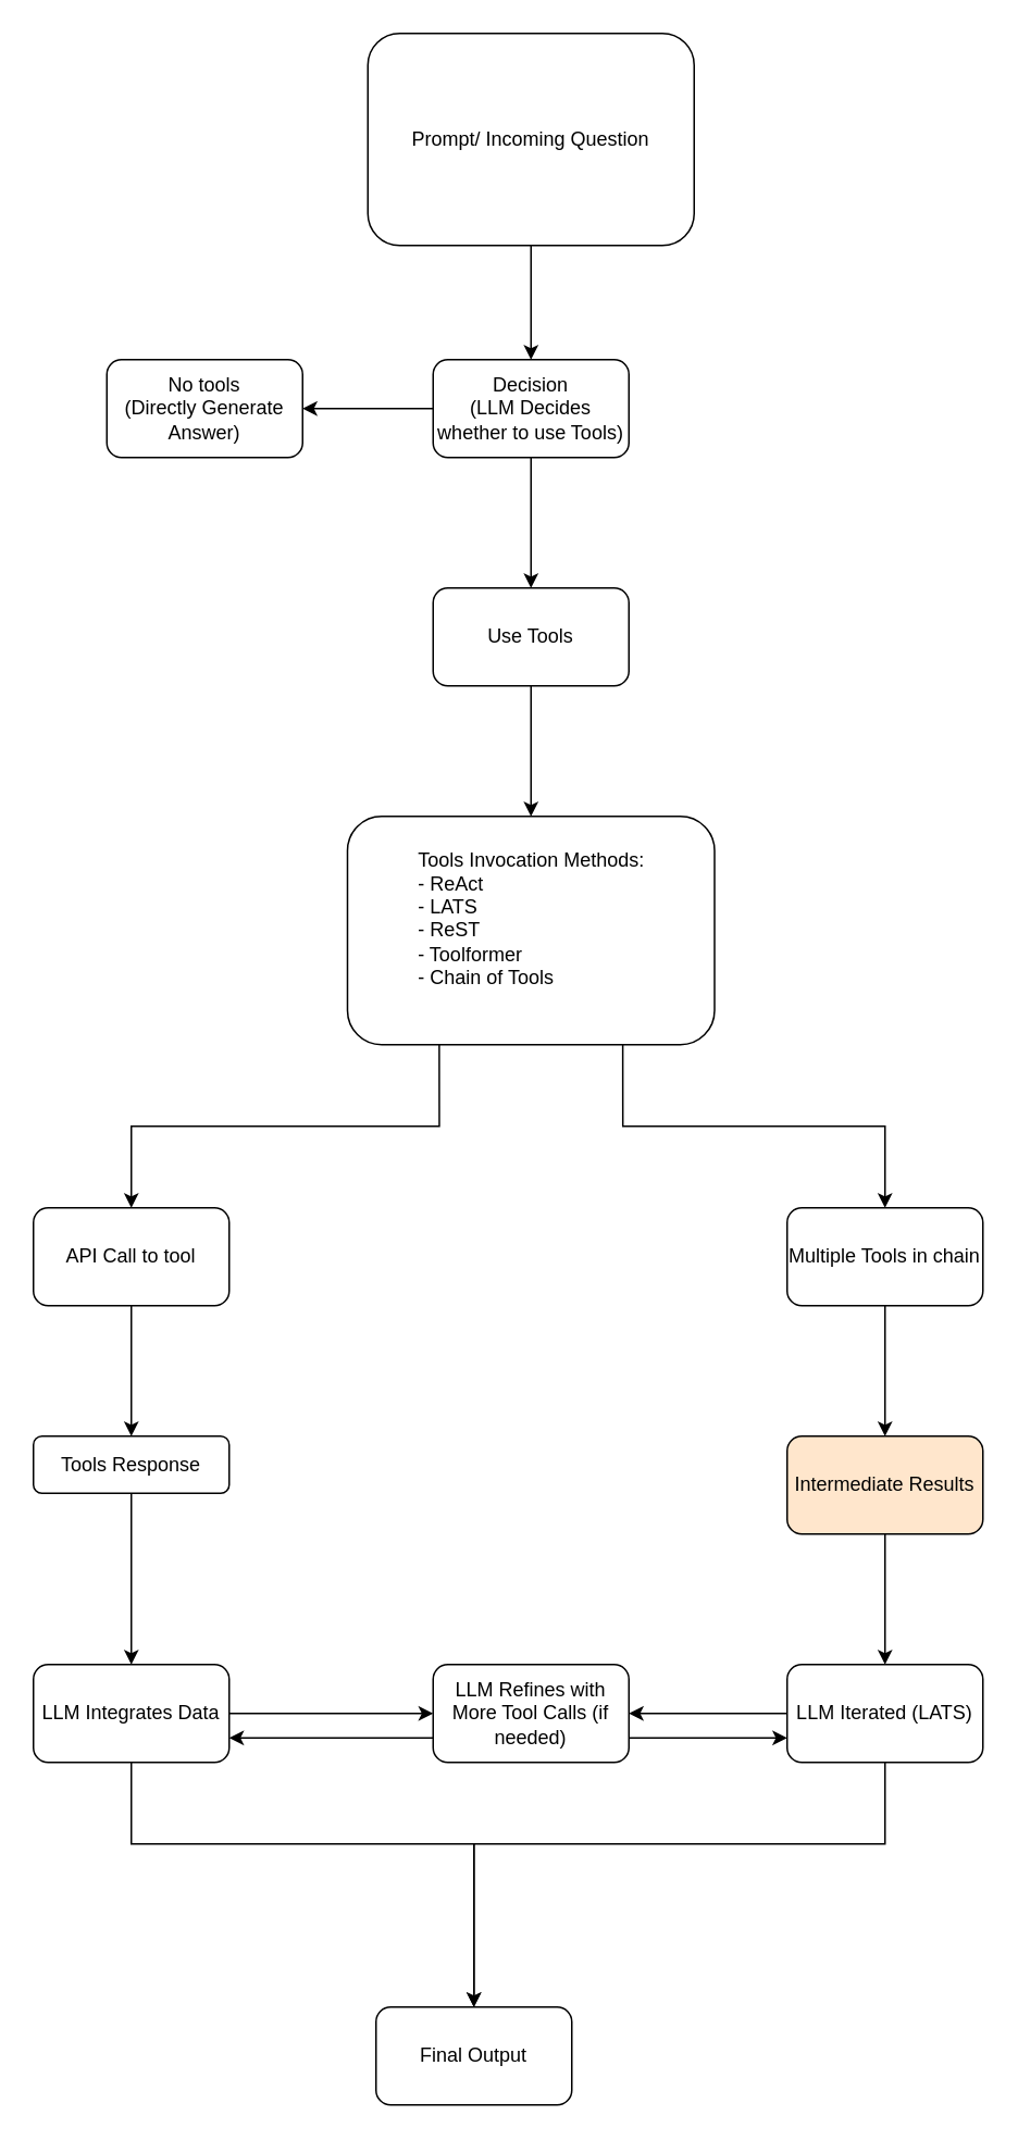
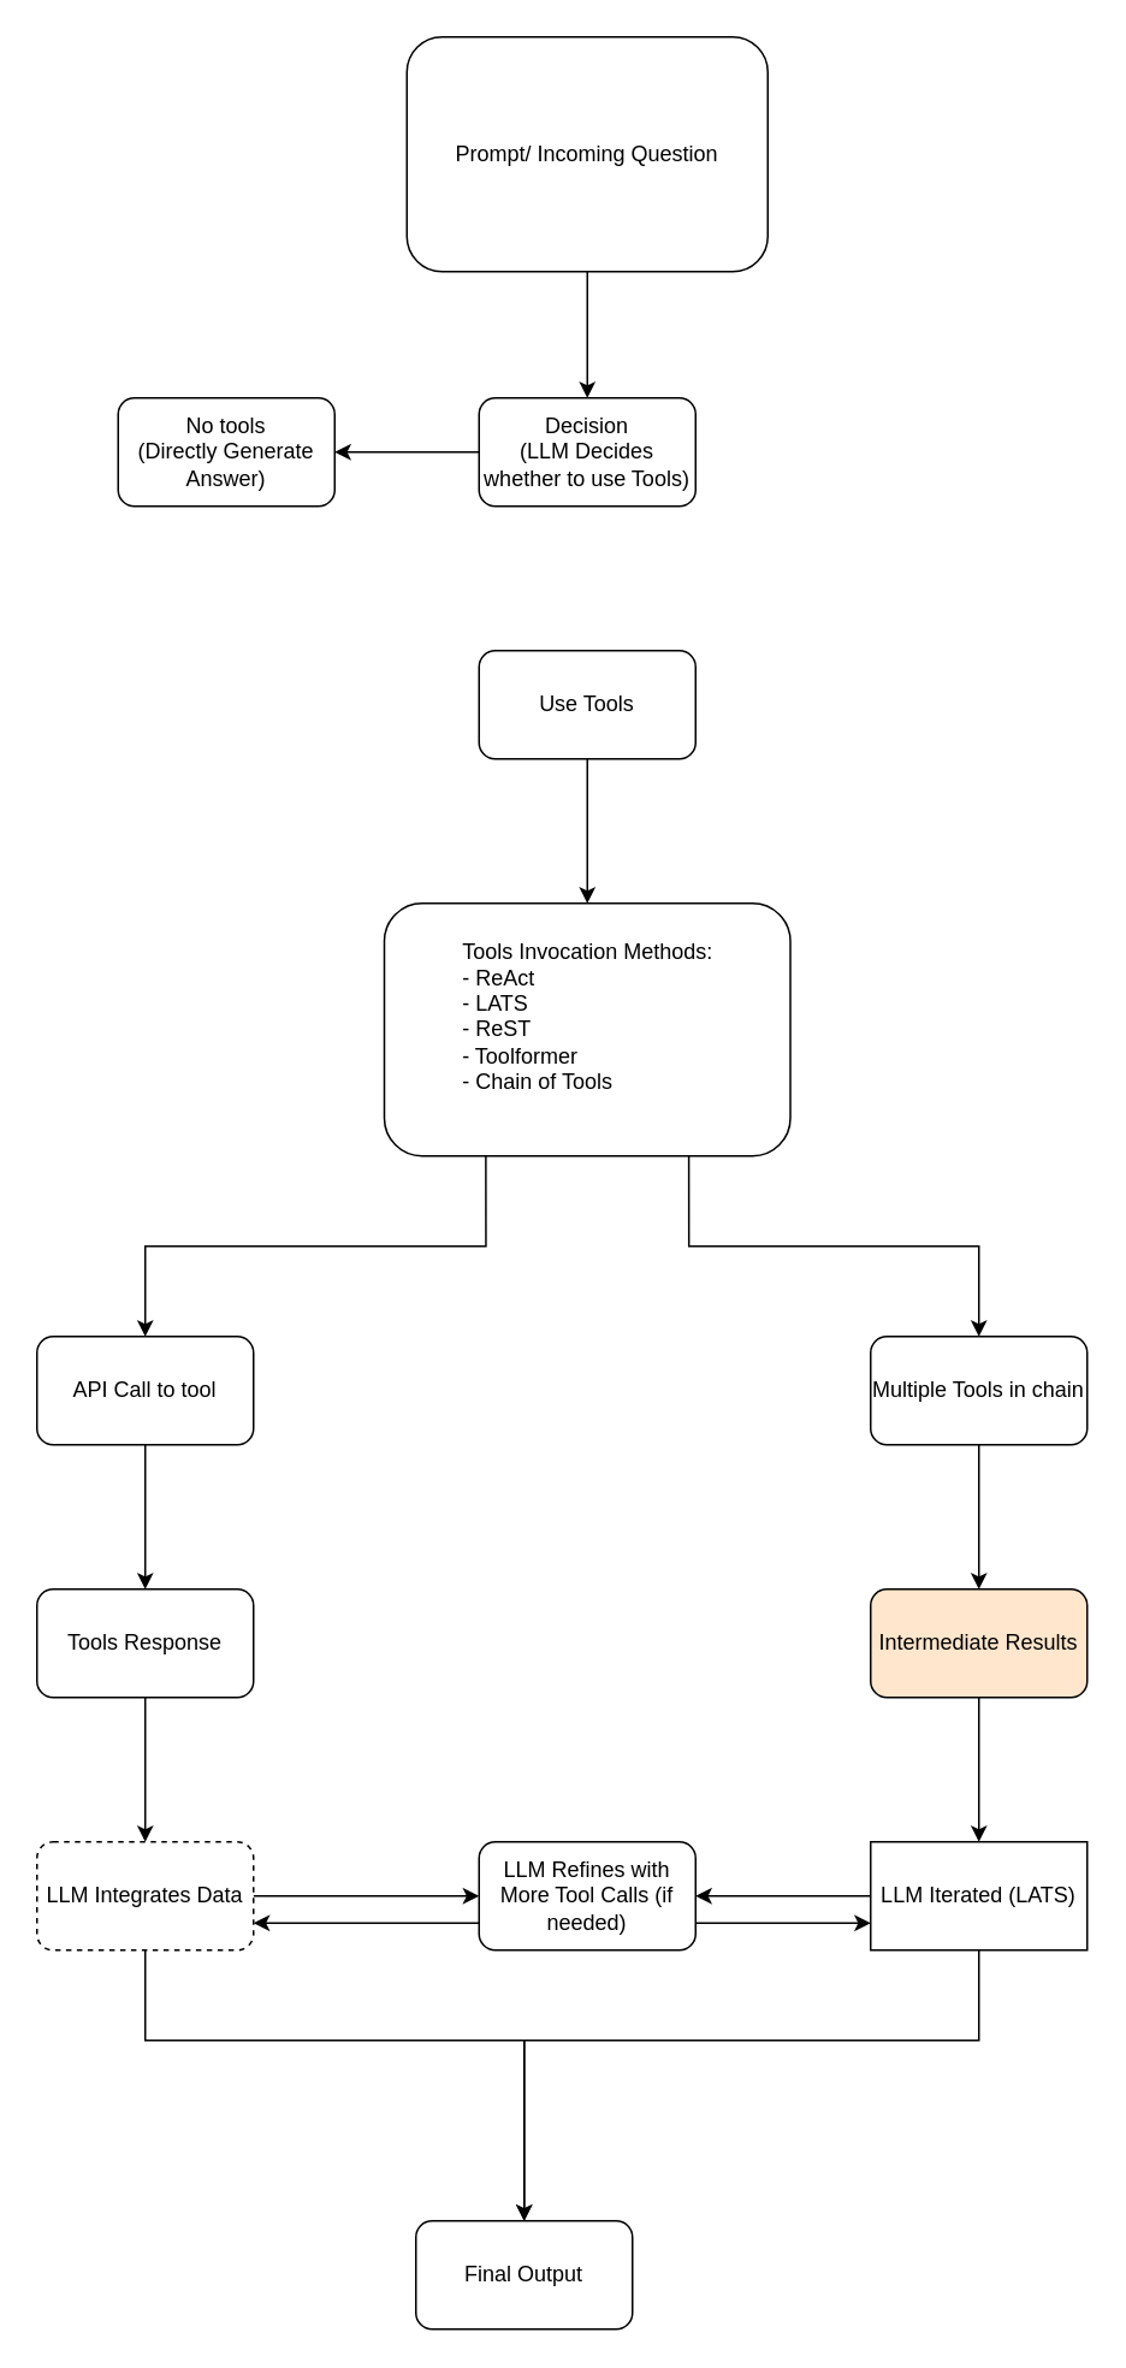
- <mxCell id="5" value="" style="edgeStyle=orthogonalEdgeStyle;rounded=0;orthogonalLoop=1;jettySize=auto;html=1;" edge="1" parent="1" source="6" target="9"><mxGeometry relative="1" as="geometry" /></mxCell>
- <mxCell id="18" value="Tools Response" style="whiteSpace=wrap;html=1;rounded=1;" vertex="1" parent="1"><mxGeometry x="20" y="880" width="120" height="35" as="geometry" /></mxCell>
+ <mxCell id="18" value="Tools Response" style="whiteSpace=wrap;html=1;rounded=1;" vertex="1" parent="1"><mxGeometry x="20" y="880" width="120" height="60" as="geometry" /></mxCell>
- <mxCell id="23" value="LLM Integrates Data" style="whiteSpace=wrap;html=1;rounded=1;" vertex="1" parent="1"><mxGeometry x="20" y="1020" width="120" height="60" as="geometry" /></mxCell>
+ <mxCell id="23" value="LLM Integrates Data" style="whiteSpace=wrap;html=1;rounded=1;dashed=1;" vertex="1" parent="1"><mxGeometry x="20" y="1020" width="120" height="60" as="geometry" /></mxCell>
- <mxCell id="26" value="LLM Iterated (LATS)" style="whiteSpace=wrap;html=1;rounded=1;" vertex="1" parent="1"><mxGeometry x="482" y="1020" width="120" height="60" as="geometry" /></mxCell>
+ <mxCell id="26" value="LLM Iterated (LATS)" style="whiteSpace=wrap;html=1;rounded=0;" vertex="1" parent="1"><mxGeometry x="482" y="1020" width="120" height="60" as="geometry" /></mxCell>
